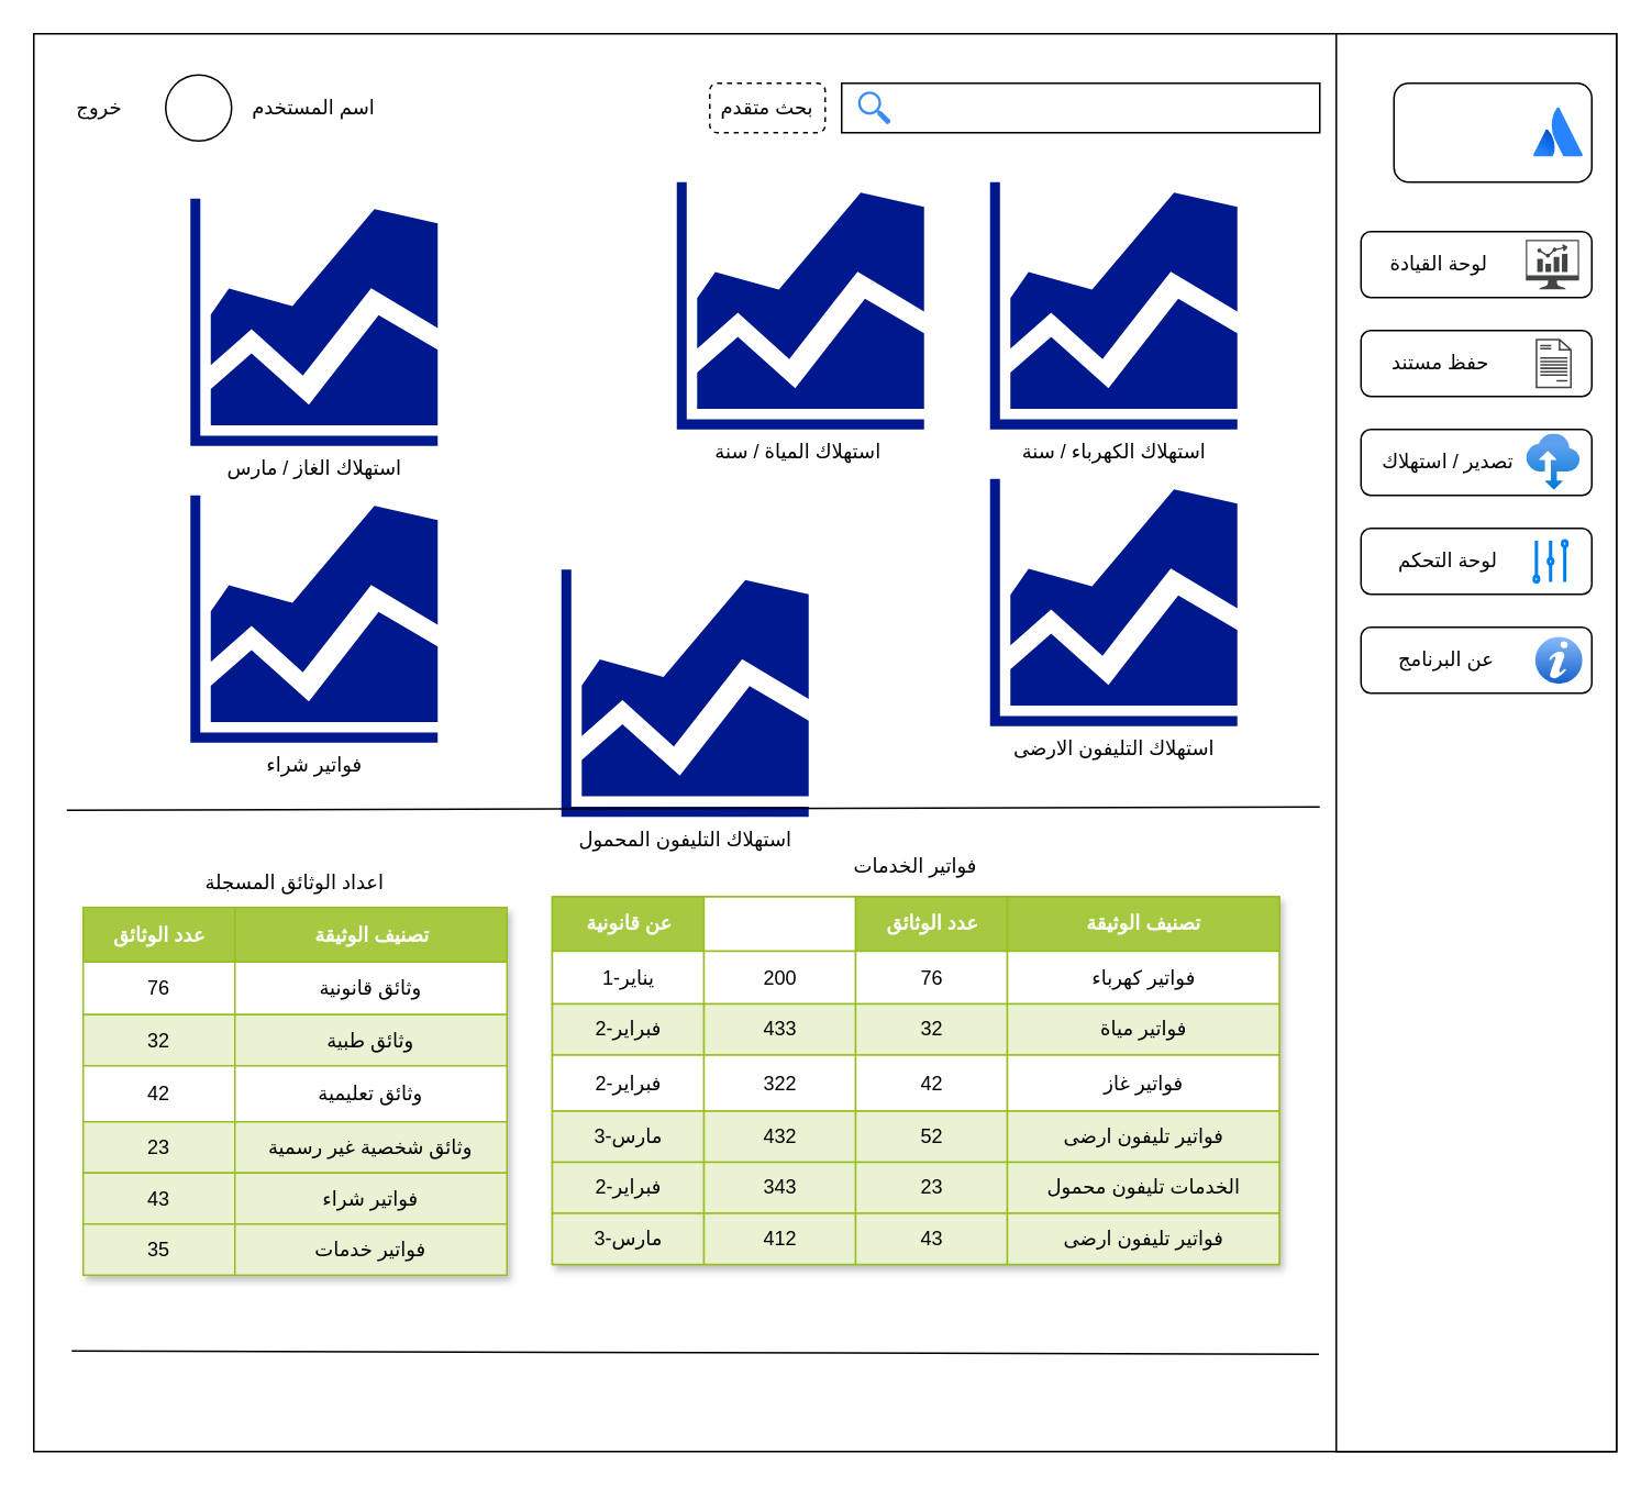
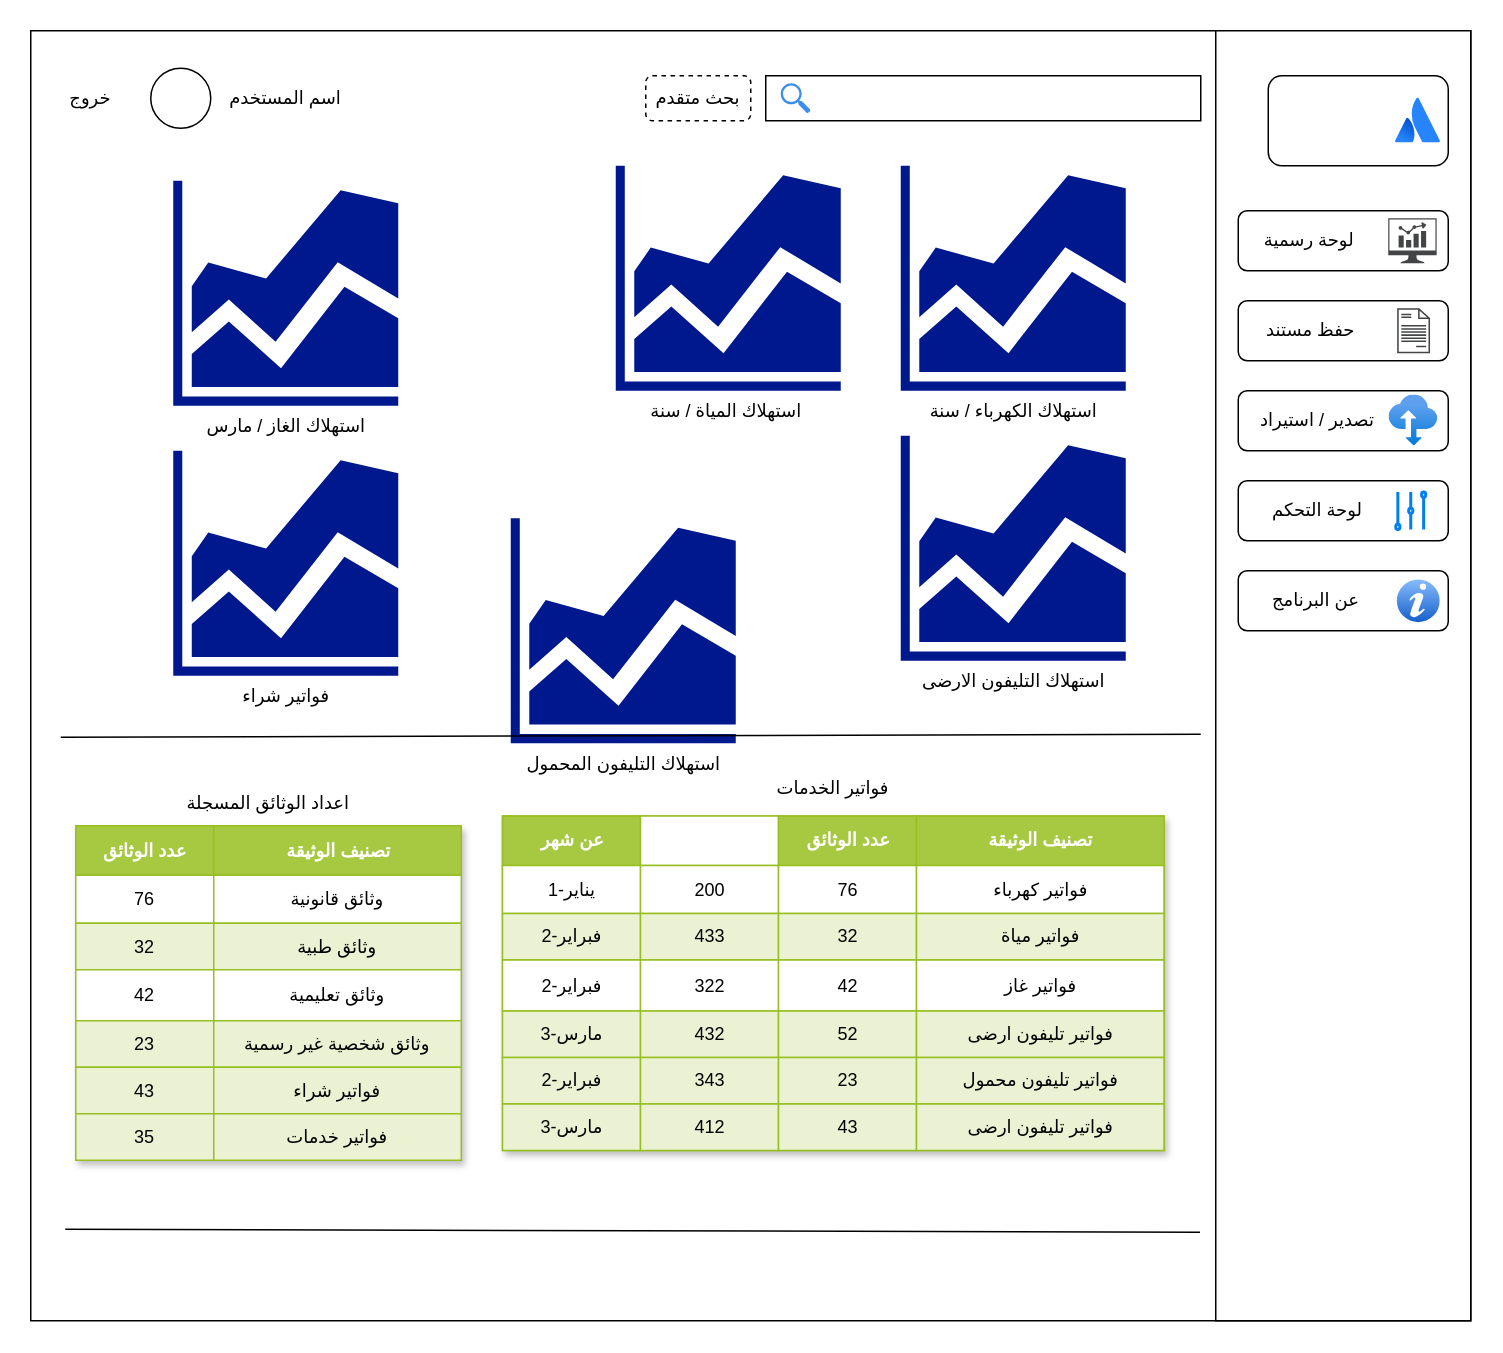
- <mxCell id="14" value="لوحة القيادة" style="text;html=1;strokeColor=none;fillColor=none;align=center;verticalAlign=middle;whiteSpace=wrap;rounded=0;" vertex="1" parent="11"><mxGeometry x="10" y="5" width="75" height="30" as="geometry" /></mxCell>
+ <mxCell id="14" value="لوحة رسمية" style="text;html=1;strokeColor=none;fillColor=none;align=center;verticalAlign=middle;whiteSpace=wrap;rounded=0;" vertex="1" parent="11"><mxGeometry x="10" y="5" width="75" height="30" as="geometry" /></mxCell>
- <mxCell id="22" value="تصدير / استهلاك" style="text;html=1;strokeColor=none;fillColor=none;align=center;verticalAlign=middle;whiteSpace=wrap;rounded=0;" vertex="1" parent="19"><mxGeometry x="10" y="5" width="85.95" height="30" as="geometry" /></mxCell>
+ <mxCell id="22" value="تصدير / استيراد" style="text;html=1;strokeColor=none;fillColor=none;align=center;verticalAlign=middle;whiteSpace=wrap;rounded=0;" vertex="1" parent="19"><mxGeometry x="10" y="5" width="85.95" height="30" as="geometry" /></mxCell>
- <mxCell id="39" value="عن قانونية" style="connectable=0;recursiveResize=0;strokeColor=inherit;fillColor=#A7C942;align=center;fontStyle=1;fontColor=#FFFFFF;html=1;" vertex="1" parent="38"><mxGeometry width="92" height="33" as="geometry"><mxRectangle width="92" height="33" as="alternateBounds" /></mxGeometry></mxCell>
+ <mxCell id="39" value="عن شهر" style="connectable=0;recursiveResize=0;strokeColor=inherit;fillColor=#A7C942;align=center;fontStyle=1;fontColor=#FFFFFF;html=1;" vertex="1" parent="38"><mxGeometry width="92" height="33" as="geometry"><mxRectangle width="92" height="33" as="alternateBounds" /></mxGeometry></mxCell>
- <mxCell id="67" value="الخدمات تليفون محمول" style="connectable=0;recursiveResize=0;strokeColor=inherit;fillColor=inherit;whiteSpace=wrap;html=1;" vertex="1" parent="63"><mxGeometry x="276" width="165" height="31" as="geometry"><mxRectangle width="165" height="31" as="alternateBounds" /></mxGeometry></mxCell>
+ <mxCell id="67" value="فواتير تليفون محمول" style="connectable=0;recursiveResize=0;strokeColor=inherit;fillColor=inherit;whiteSpace=wrap;html=1;" vertex="1" parent="63"><mxGeometry x="276" width="165" height="31" as="geometry"><mxRectangle width="165" height="31" as="alternateBounds" /></mxGeometry></mxCell>
